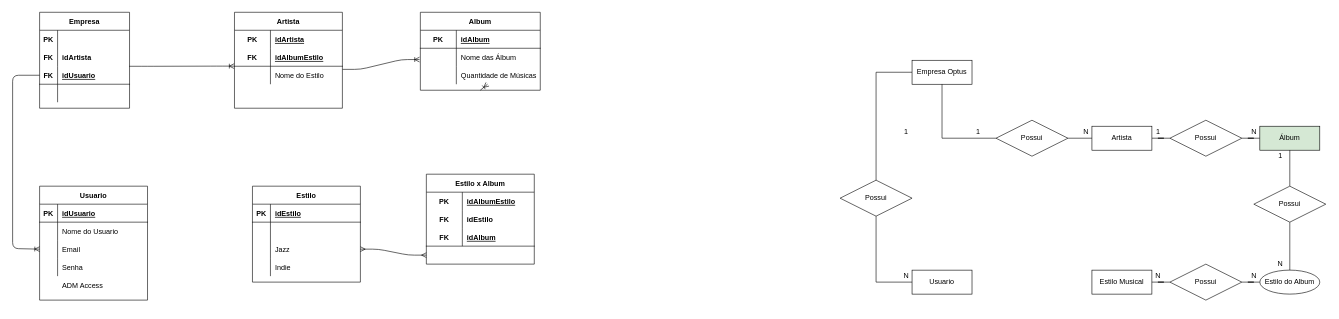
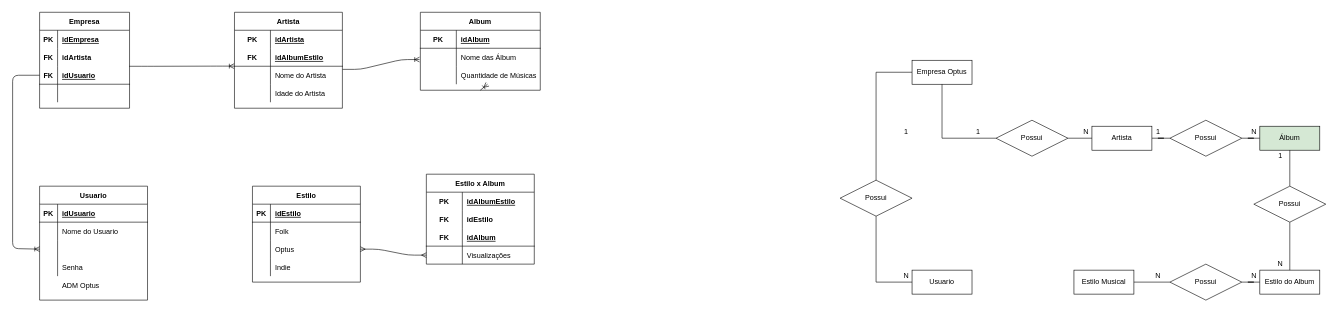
+ <mxCell id="20" value="idEmpresa" style="shape=partialRectangle;connectable=0;fillColor=none;top=0;left=0;bottom=0;right=0;align=left;spacingLeft=6;fontStyle=5;overflow=hidden;" parent="18" vertex="1"><mxGeometry x="30" width="120" height="30" as="geometry" /></mxCell>
- <mxCell id="41" value="Nome do Estilo" style="shape=partialRectangle;connectable=0;fillColor=none;top=0;left=0;bottom=0;right=0;align=left;spacingLeft=6;overflow=hidden;" parent="39" vertex="1"><mxGeometry x="60" width="120" height="30" as="geometry" /></mxCell>
+ <mxCell id="41" value="Nome do Artista" style="shape=partialRectangle;connectable=0;fillColor=none;top=0;left=0;bottom=0;right=0;align=left;spacingLeft=6;overflow=hidden;" parent="39" vertex="1"><mxGeometry x="60" width="120" height="30" as="geometry" /></mxCell>
+ <mxCell id="44" value="Idade do Artista" style="shape=partialRectangle;connectable=0;fillColor=none;top=0;left=0;bottom=0;right=0;align=left;spacingLeft=6;overflow=hidden;" parent="42" vertex="1"><mxGeometry x="60" width="120" height="30" as="geometry" /></mxCell>
+ <mxCell id="75" value="Folk" style="shape=partialRectangle;connectable=0;fillColor=none;top=0;left=0;bottom=0;right=0;align=left;spacingLeft=6;overflow=hidden;" parent="73" vertex="1"><mxGeometry x="30" width="150" height="30" as="geometry" /></mxCell>
- <mxCell id="11" value="Email" style="shape=partialRectangle;connectable=0;fillColor=none;top=0;left=0;bottom=0;right=0;align=left;spacingLeft=6;overflow=hidden;" parent="9" vertex="1"><mxGeometry x="30" width="150" height="30" as="geometry" /></mxCell>
- <mxCell id="78" value="Jazz" style="shape=partialRectangle;connectable=0;fillColor=none;top=0;left=0;bottom=0;right=0;align=left;spacingLeft=6;overflow=hidden;" parent="76" vertex="1"><mxGeometry x="30" width="150" height="30" as="geometry" /></mxCell>
+ <mxCell id="78" value="Optus" style="shape=partialRectangle;connectable=0;fillColor=none;top=0;left=0;bottom=0;right=0;align=left;spacingLeft=6;overflow=hidden;" parent="76" vertex="1"><mxGeometry x="30" width="150" height="30" as="geometry" /></mxCell>
+ <mxCell id="68" value="Visualizações" style="shape=partialRectangle;connectable=0;fillColor=none;top=0;left=0;bottom=0;right=0;align=left;spacingLeft=6;overflow=hidden;" parent="66" vertex="1"><mxGeometry x="60" width="120" height="30" as="geometry" /></mxCell>
- <mxCell id="89" value="Estilo Musical" style="whiteSpace=wrap;html=1;align=center;" vertex="1" parent="1"><mxGeometry x="1820" y="450" width="100" height="40" as="geometry" /></mxCell>
+ <mxCell id="89" value="Estilo Musical" style="whiteSpace=wrap;html=1;align=center;" vertex="1" parent="1"><mxGeometry x="1790" y="450" width="100" height="40" as="geometry" /></mxCell>
- <mxCell id="108" value="Estilo do Album" style="ellipse;whiteSpace=wrap;html=1;align=center;" vertex="1" parent="1"><mxGeometry x="2100" y="450" width="100" height="40" as="geometry" /></mxCell>
+ <mxCell id="108" value="Estilo do Album" style="whiteSpace=wrap;html=1;align=center;" vertex="1" parent="1"><mxGeometry x="2100" y="450" width="100" height="40" as="geometry" /></mxCell>
- <mxCell id="31" value="ADM Access" style="shape=partialRectangle;connectable=0;fillColor=none;top=0;left=0;bottom=0;right=0;align=left;spacingLeft=6;overflow=hidden;" parent="1" vertex="1"><mxGeometry x="95" y="460" width="150" height="30" as="geometry" /></mxCell>
+ <mxCell id="31" value="ADM Optus" style="shape=partialRectangle;connectable=0;fillColor=none;top=0;left=0;bottom=0;right=0;align=left;spacingLeft=6;overflow=hidden;" parent="1" vertex="1"><mxGeometry x="95" y="460" width="150" height="30" as="geometry" /></mxCell>
